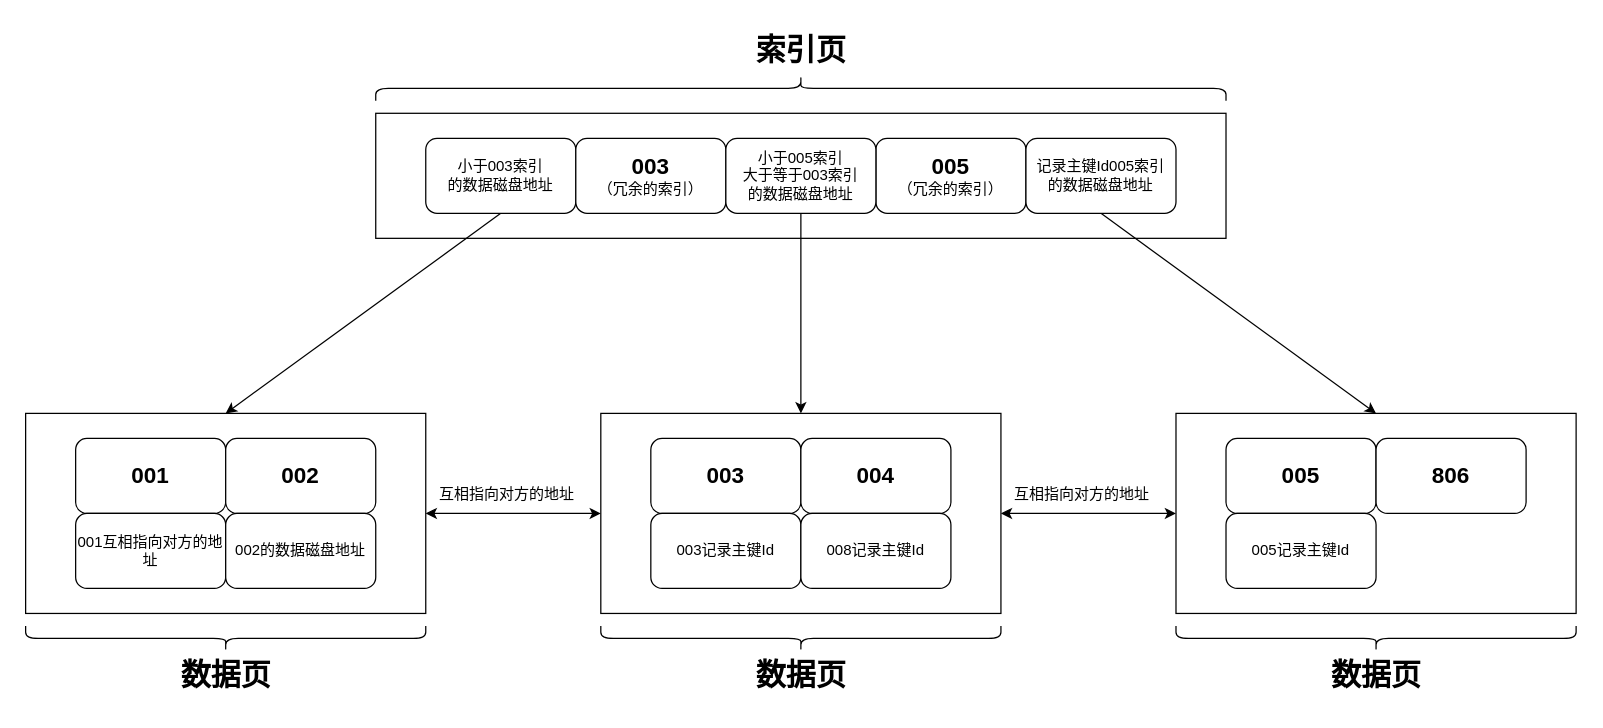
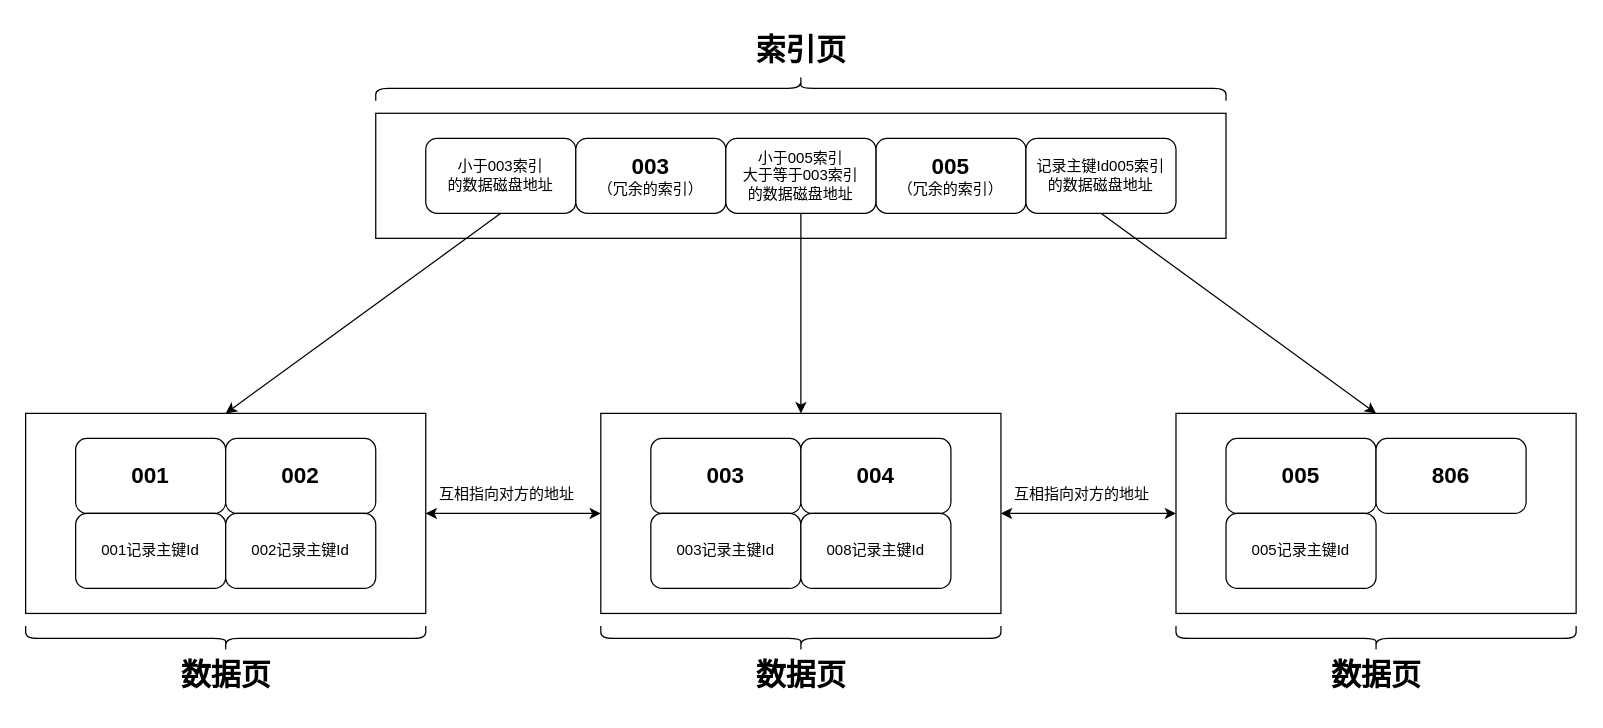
- <mxCell id="16" value="001互相指向对方的地址" style="rounded=1;whiteSpace=wrap;html=1;" vertex="1" parent="1"><mxGeometry x="60" y="410" width="120" height="60" as="geometry" /></mxCell>
+ <mxCell id="16" value="001记录主键Id" style="rounded=1;whiteSpace=wrap;html=1;" vertex="1" parent="1"><mxGeometry x="60" y="410" width="120" height="60" as="geometry" /></mxCell>
- <mxCell id="17" value="002的数据磁盘地址" style="rounded=1;whiteSpace=wrap;html=1;" vertex="1" parent="1"><mxGeometry x="180" y="410" width="120" height="60" as="geometry" /></mxCell>
+ <mxCell id="17" value="002记录主键Id" style="rounded=1;whiteSpace=wrap;html=1;" vertex="1" parent="1"><mxGeometry x="180" y="410" width="120" height="60" as="geometry" /></mxCell>
